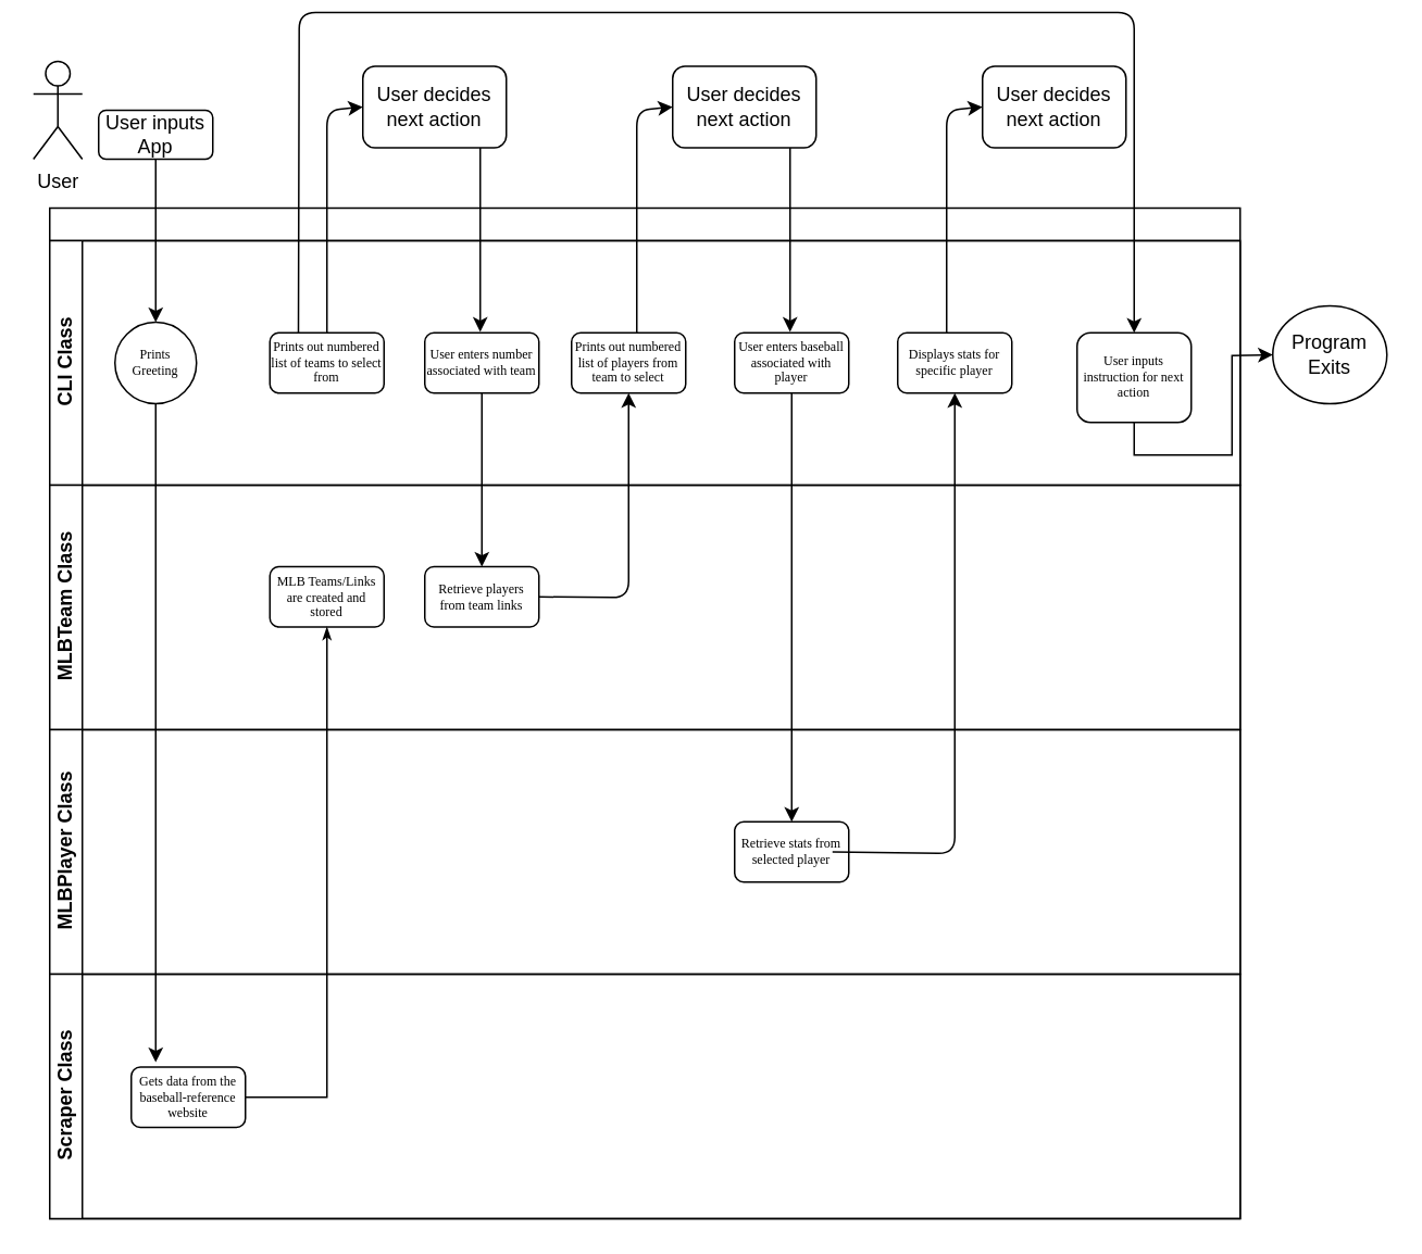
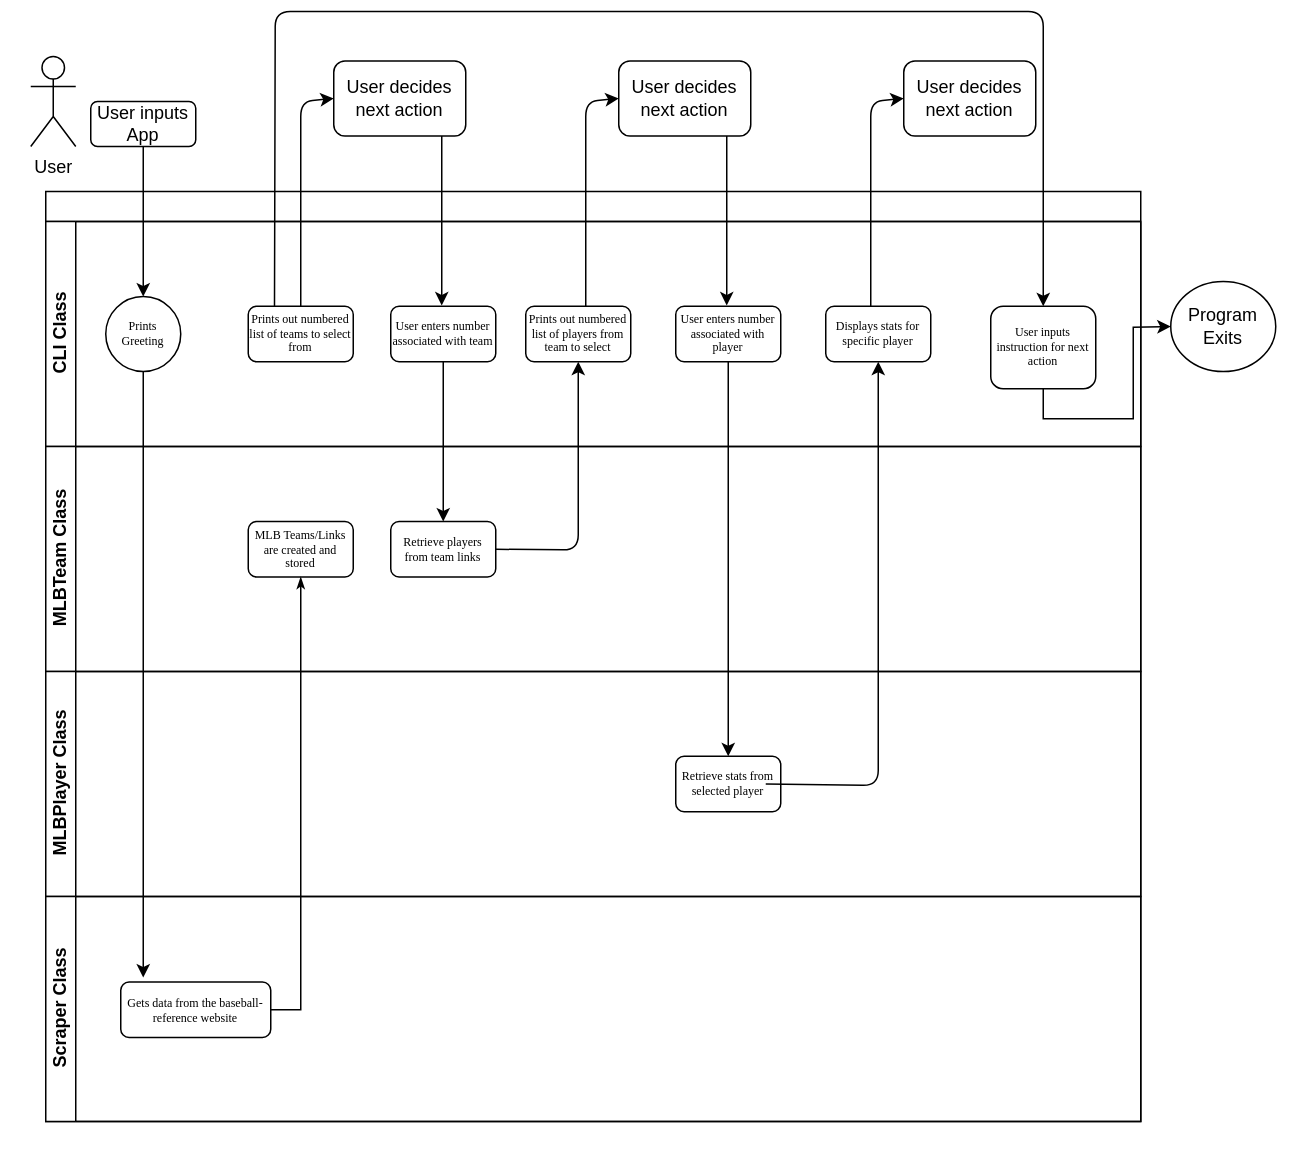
- <mxCell id="31" value="User enters baseball associated with player" style="rounded=1;whiteSpace=wrap;html=1;shadow=0;labelBackgroundColor=none;strokeWidth=1;fontFamily=Verdana;fontSize=8;align=center;" vertex="1" parent="1"><mxGeometry x="450" y="186.5" width="70" height="37" as="geometry" /></mxCell>
+ <mxCell id="31" value="User enters number associated with player" style="rounded=1;whiteSpace=wrap;html=1;shadow=0;labelBackgroundColor=none;strokeWidth=1;fontFamily=Verdana;fontSize=8;align=center;" vertex="1" parent="1"><mxGeometry x="450" y="186.5" width="70" height="37" as="geometry" /></mxCell>
- <mxCell id="18" value="Gets data from the baseball-reference website" style="rounded=1;whiteSpace=wrap;html=1;shadow=0;labelBackgroundColor=none;strokeWidth=1;fontFamily=Verdana;fontSize=8;align=center;" vertex="1" parent="17"><mxGeometry x="50" y="57.0" width="70" height="37" as="geometry" /></mxCell>
+ <mxCell id="18" value="Gets data from the baseball-reference website" style="rounded=1;whiteSpace=wrap;html=1;shadow=0;labelBackgroundColor=none;strokeWidth=1;fontFamily=Verdana;fontSize=8;align=center;" vertex="1" parent="17"><mxGeometry x="50" y="57.0" width="100" height="37" as="geometry" /></mxCell>
